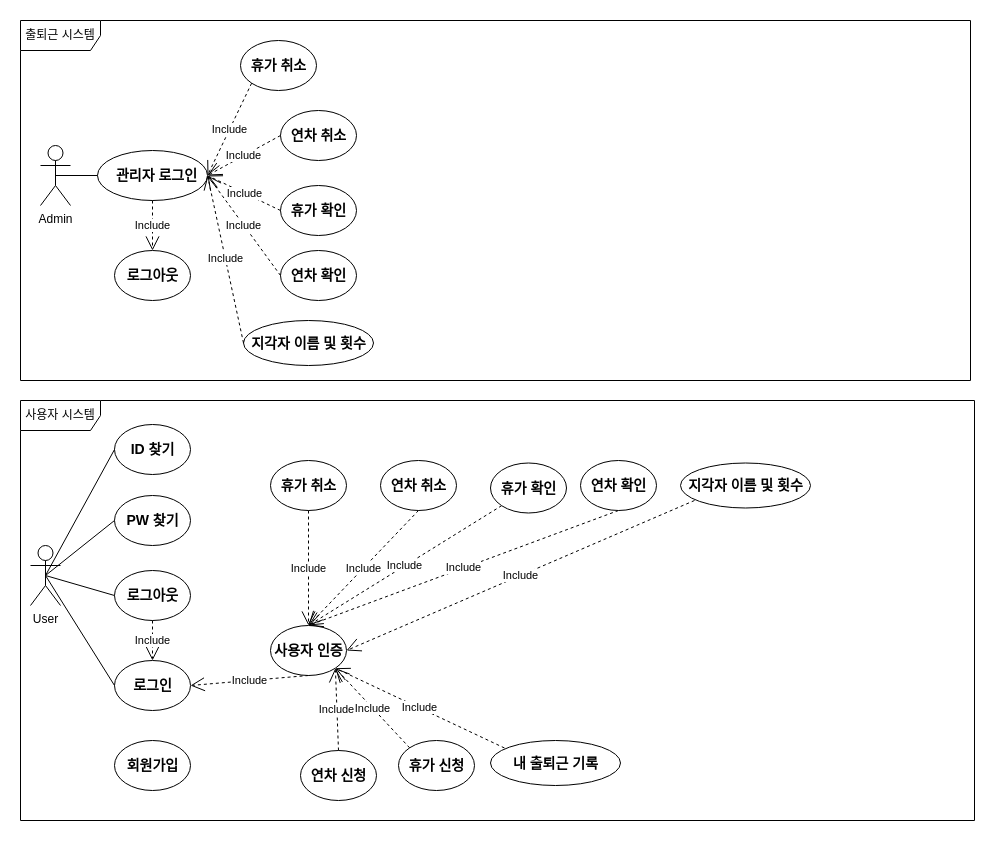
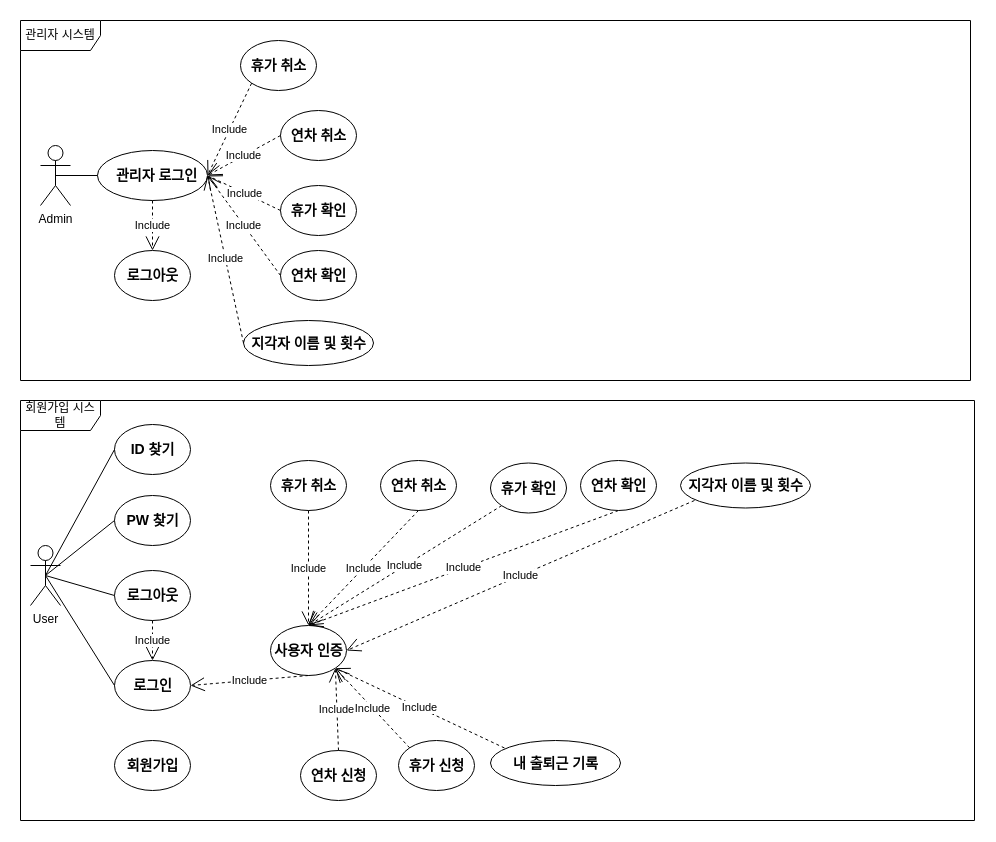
- <mxCell id="60" value="출퇴근 시스템" style="shape=umlFrame;whiteSpace=wrap;html=1;pointerEvents=0;width=80;height=30;" parent="1" vertex="1"><mxGeometry x="20" y="20" width="950" height="360" as="geometry" /></mxCell>
+ <mxCell id="60" value="관리자 시스템" style="shape=umlFrame;whiteSpace=wrap;html=1;pointerEvents=0;width=80;height=30;" parent="1" vertex="1"><mxGeometry x="20" y="20" width="950" height="360" as="geometry" /></mxCell>
- <mxCell id="59" value="사용자 시스템" style="shape=umlFrame;whiteSpace=wrap;html=1;pointerEvents=0;width=80;height=30;" parent="1" vertex="1"><mxGeometry x="20" y="400" width="954" height="420" as="geometry" /></mxCell>
+ <mxCell id="59" value="회원가입 시스템" style="shape=umlFrame;whiteSpace=wrap;html=1;pointerEvents=0;width=80;height=30;" parent="1" vertex="1"><mxGeometry x="20" y="400" width="954" height="420" as="geometry" /></mxCell>
